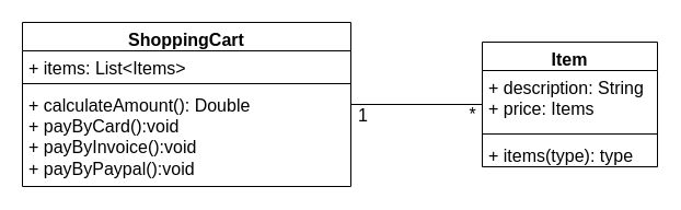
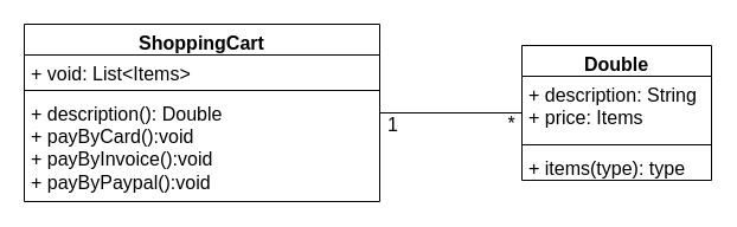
- <mxCell id="6" value="Item" style="swimlane;fontStyle=1;align=center;verticalAlign=top;childLayout=stackLayout;horizontal=1;startSize=26;horizontalStack=0;resizeParent=1;resizeParentMax=0;resizeLast=0;collapsible=1;marginBottom=0;whiteSpace=wrap;html=1;fontSize=16;" vertex="1" parent="1"><mxGeometry x="440" y="38" width="160" height="114" as="geometry" /></mxCell>
+ <mxCell id="6" value="Double" style="swimlane;fontStyle=1;align=center;verticalAlign=top;childLayout=stackLayout;horizontal=1;startSize=26;horizontalStack=0;resizeParent=1;resizeParentMax=0;resizeLast=0;collapsible=1;marginBottom=0;whiteSpace=wrap;html=1;fontSize=16;" vertex="1" parent="1"><mxGeometry x="440" y="38" width="160" height="114" as="geometry" /></mxCell>
- <mxCell id="3" value="+ items: List&amp;lt;Items&amp;gt;" style="text;strokeColor=none;fillColor=none;align=left;verticalAlign=top;spacingLeft=4;spacingRight=4;overflow=hidden;rotatable=0;points=[[0,0.5],[1,0.5]];portConstraint=eastwest;whiteSpace=wrap;html=1;fontSize=16;" vertex="1" parent="2"><mxGeometry y="26" width="300" height="26" as="geometry" /></mxCell>
+ <mxCell id="3" value="+ void: List&amp;lt;Items&amp;gt;" style="text;strokeColor=none;fillColor=none;align=left;verticalAlign=top;spacingLeft=4;spacingRight=4;overflow=hidden;rotatable=0;points=[[0,0.5],[1,0.5]];portConstraint=eastwest;whiteSpace=wrap;html=1;fontSize=16;" vertex="1" parent="2"><mxGeometry y="26" width="300" height="26" as="geometry" /></mxCell>
- <mxCell id="5" value="&lt;div&gt;+ calculateAmount(): Double&lt;/div&gt;&lt;div&gt;+ payByCard():void&lt;/div&gt;&lt;div&gt;+ payByInvoice():void&lt;/div&gt;&lt;div&gt;+ payByPaypal():void&lt;/div&gt;" style="text;strokeColor=none;fillColor=none;align=left;verticalAlign=top;spacingLeft=4;spacingRight=4;overflow=hidden;rotatable=0;points=[[0,0.5],[1,0.5]];portConstraint=eastwest;whiteSpace=wrap;html=1;fontSize=16;" vertex="1" parent="2"><mxGeometry y="60" width="300" height="90" as="geometry" /></mxCell>
+ <mxCell id="5" value="&lt;div&gt;+ description(): Double&lt;/div&gt;&lt;div&gt;+ payByCard():void&lt;/div&gt;&lt;div&gt;+ payByInvoice():void&lt;/div&gt;&lt;div&gt;+ payByPaypal():void&lt;/div&gt;" style="text;strokeColor=none;fillColor=none;align=left;verticalAlign=top;spacingLeft=4;spacingRight=4;overflow=hidden;rotatable=0;points=[[0,0.5],[1,0.5]];portConstraint=eastwest;whiteSpace=wrap;html=1;fontSize=16;" vertex="1" parent="2"><mxGeometry y="60" width="300" height="90" as="geometry" /></mxCell>
